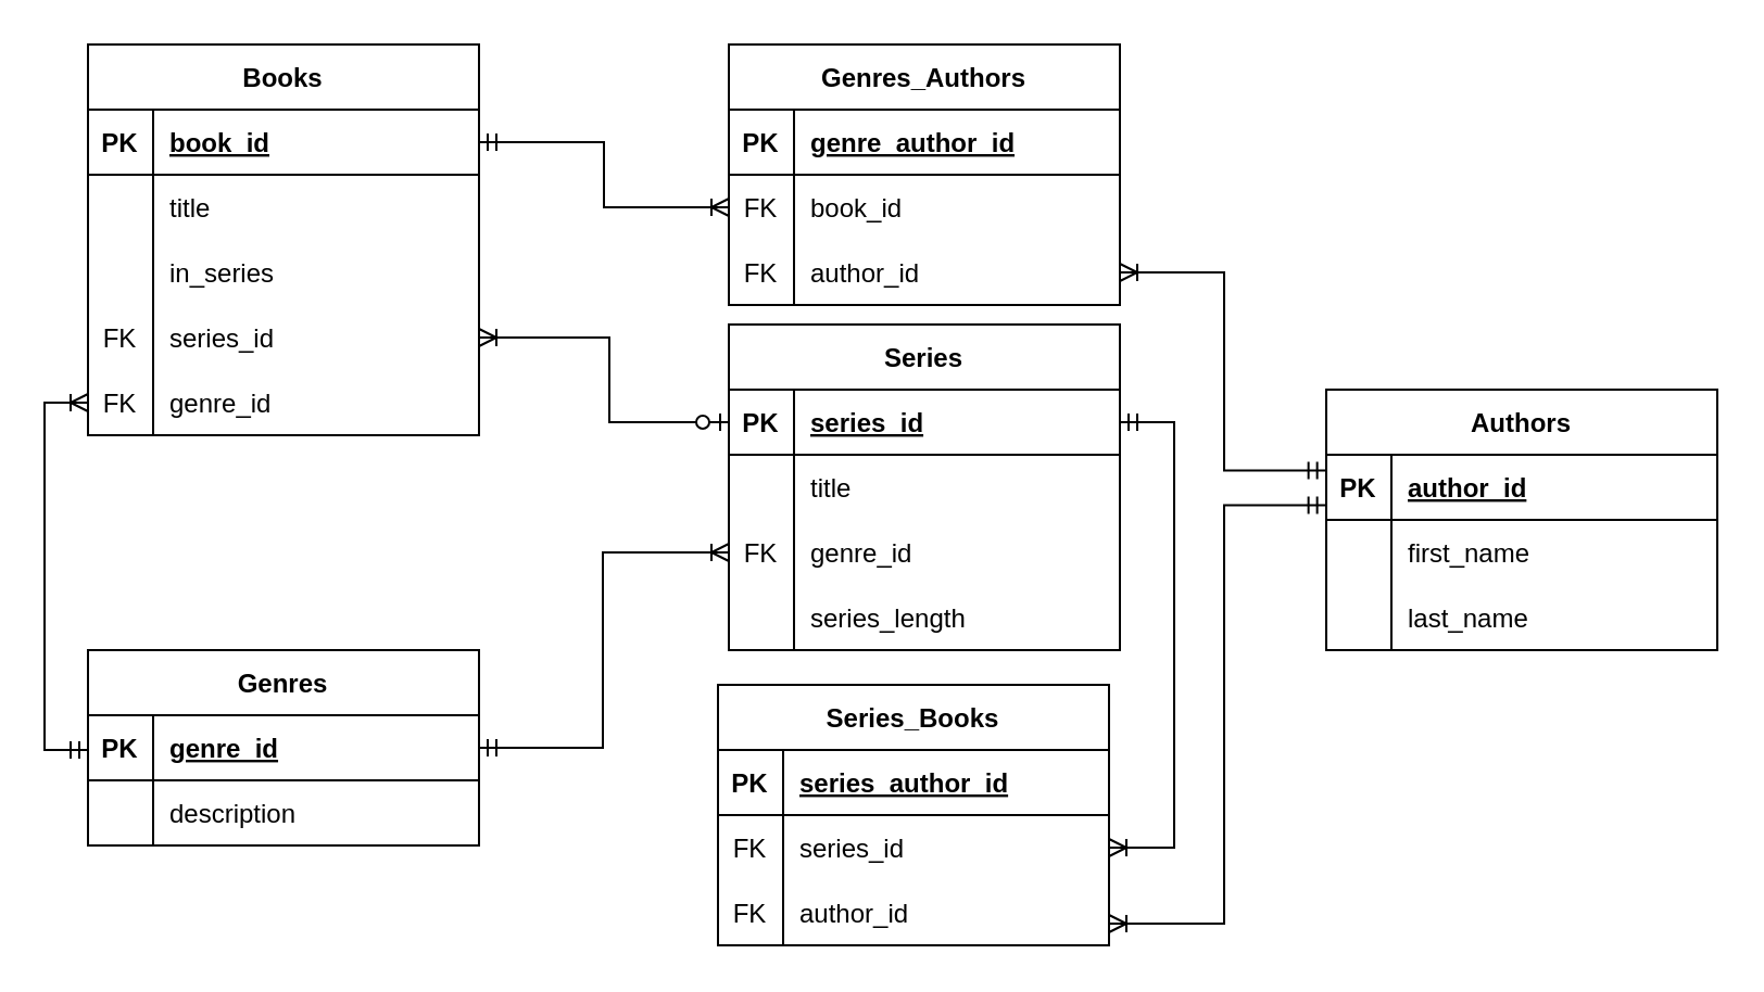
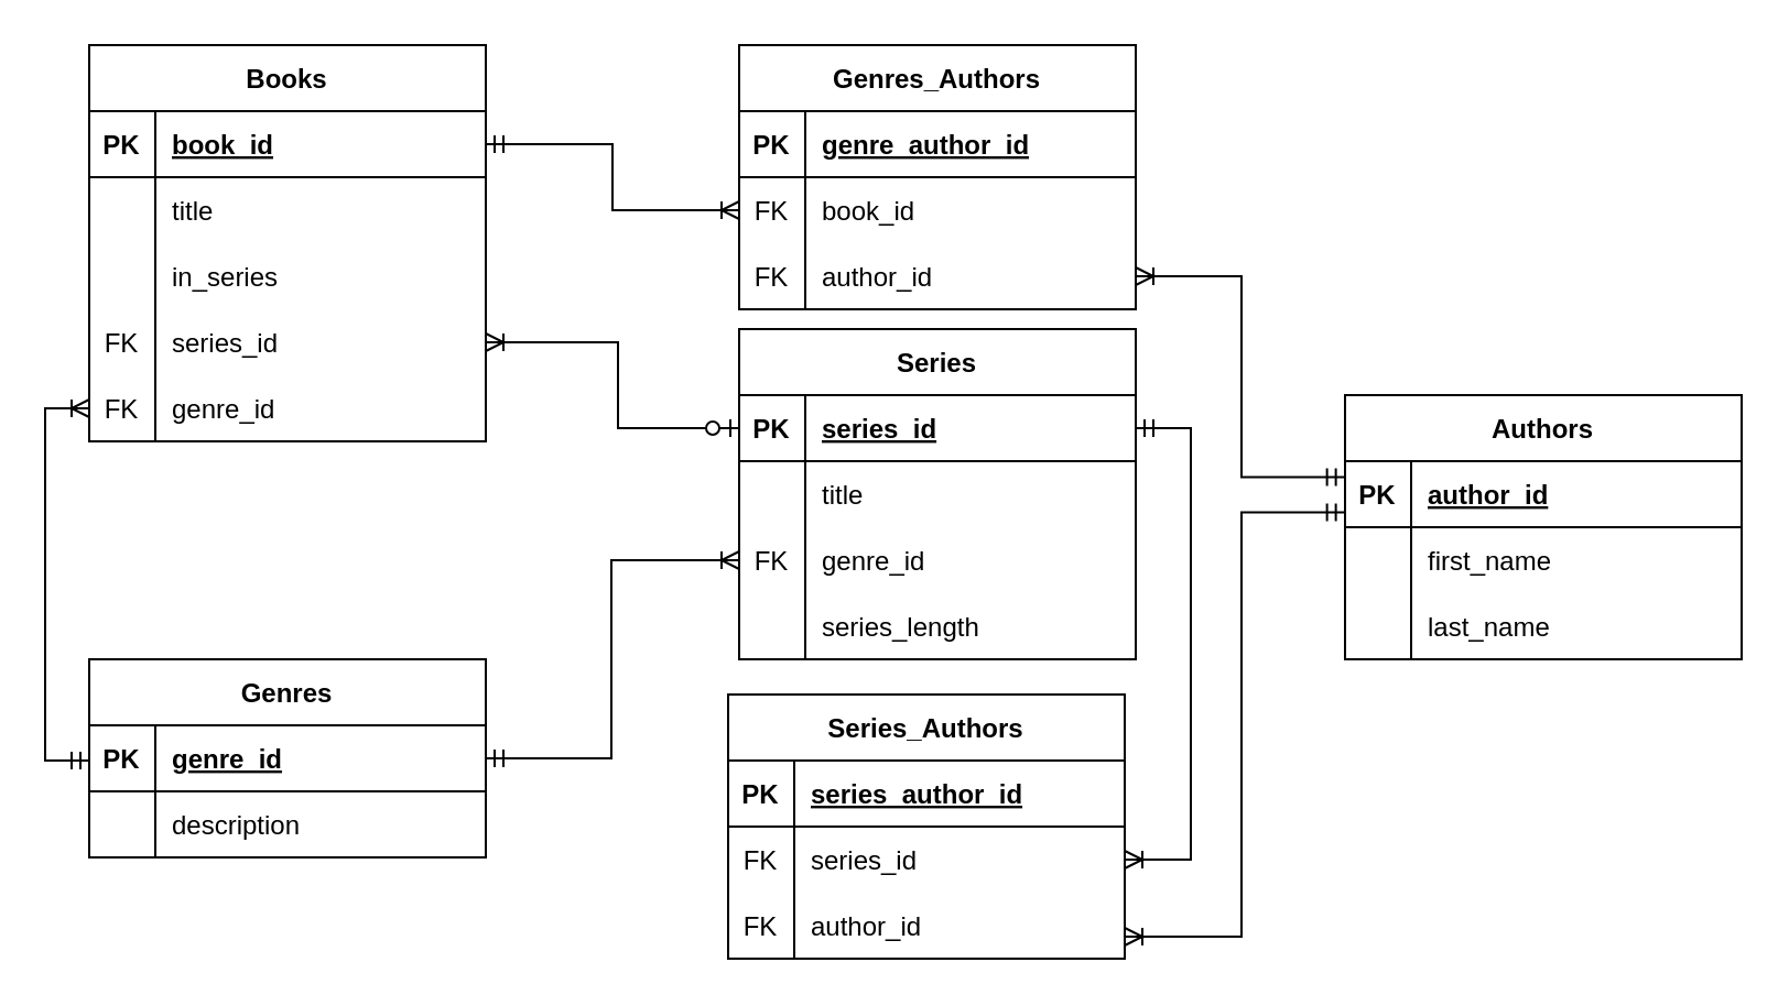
- <mxCell id="64" value="Series_Books" style="shape=table;startSize=30;container=1;collapsible=1;childLayout=tableLayout;fixedRows=1;rowLines=0;fontStyle=1;align=center;resizeLast=1;" parent="1" vertex="1"><mxGeometry x="330" y="315" width="180" height="120" as="geometry" /></mxCell>
+ <mxCell id="64" value="Series_Authors" style="shape=table;startSize=30;container=1;collapsible=1;childLayout=tableLayout;fixedRows=1;rowLines=0;fontStyle=1;align=center;resizeLast=1;" parent="1" vertex="1"><mxGeometry x="330" y="315" width="180" height="120" as="geometry" /></mxCell>
